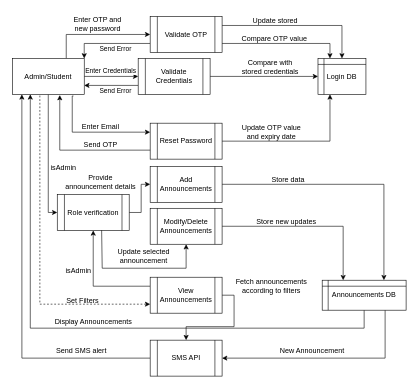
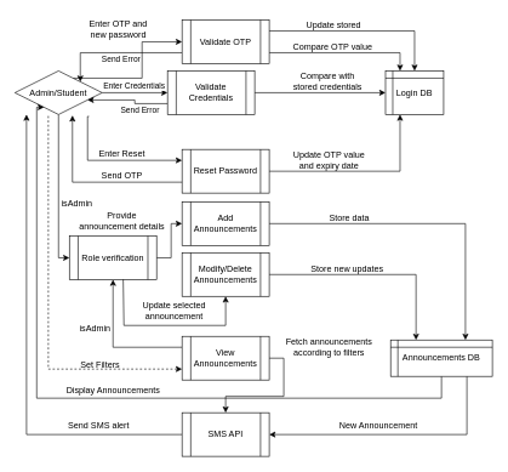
- <mxCell id="8" value="Admin/Student" style="rounded=0;whiteSpace=wrap;html=1;" parent="1" vertex="1"><mxGeometry x="20" y="97" width="120" height="60" as="geometry" /></mxCell>
+ <mxCell id="8" value="Admin/Student" style="rhombus;whiteSpace=wrap;html=1;" parent="1" vertex="1"><mxGeometry x="20" y="97" width="120" height="60" as="geometry" /></mxCell>
- <mxCell id="24" value="Enter Email" style="text;html=1;align=center;verticalAlign=middle;resizable=0;points=[];autosize=1;strokeColor=none;fillColor=none;" parent="1" vertex="1"><mxGeometry x="122" y="197" width="90" height="30" as="geometry" /></mxCell>
+ <mxCell id="24" value="Enter Reset" style="text;html=1;align=center;verticalAlign=middle;resizable=0;points=[];autosize=1;strokeColor=none;fillColor=none;" parent="1" vertex="1"><mxGeometry x="122" y="197" width="90" height="30" as="geometry" /></mxCell>
